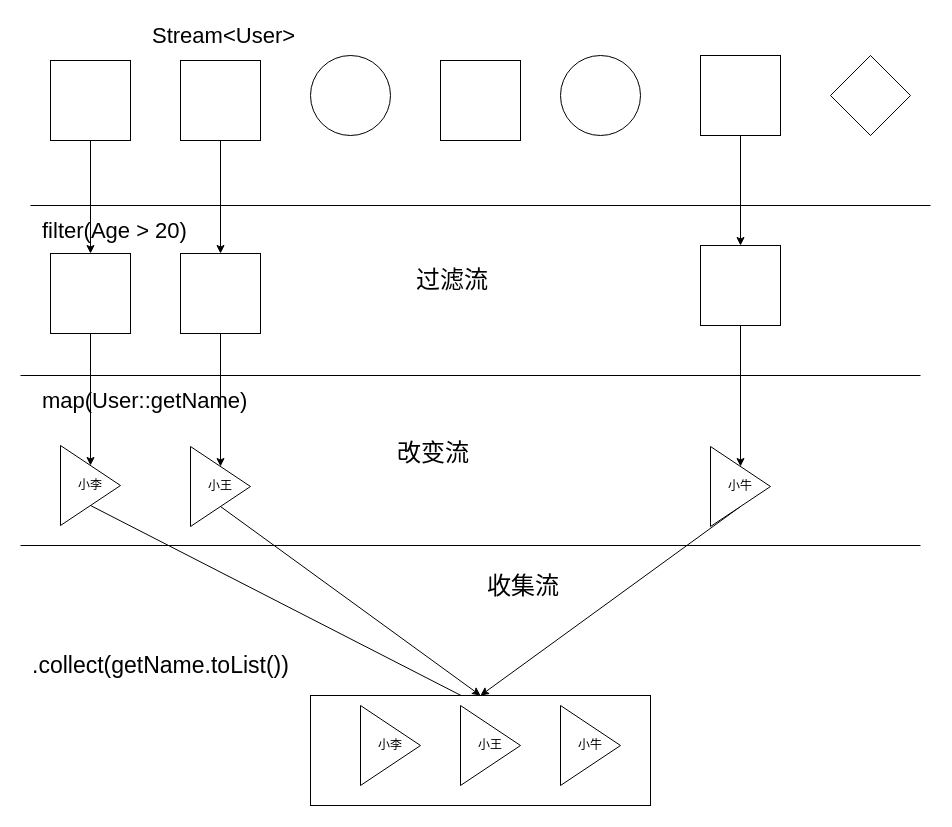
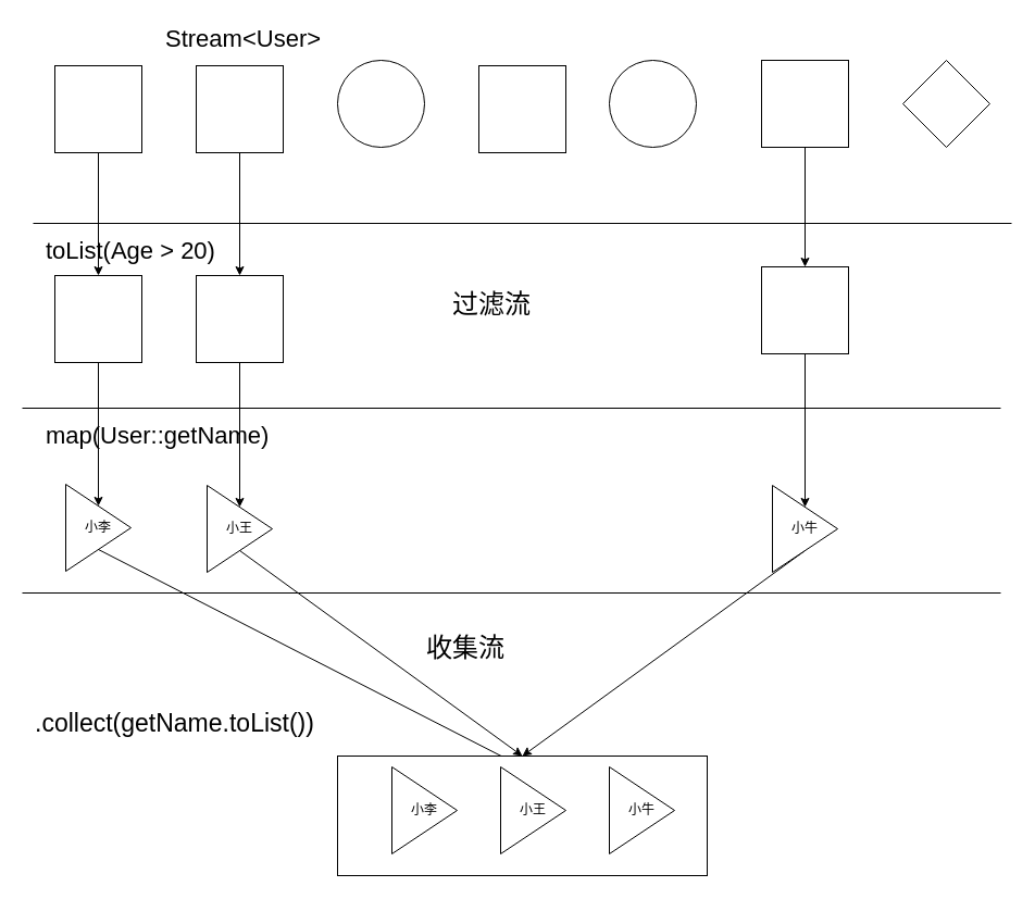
- <mxCell id="14" value="&lt;font style=&quot;font-size: 22px&quot;&gt;filter(Age &amp;gt; 20)&lt;/font&gt;" style="text;html=1;resizable=0;points=[];autosize=1;align=left;verticalAlign=top;spacingTop=-4;" vertex="1" parent="1"><mxGeometry x="40" y="215" width="160" height="20" as="geometry" /></mxCell>
+ <mxCell id="14" value="&lt;font style=&quot;font-size: 22px&quot;&gt;toList(Age &amp;gt; 20)&lt;/font&gt;" style="text;html=1;resizable=0;points=[];autosize=1;align=left;verticalAlign=top;spacingTop=-4;" vertex="1" parent="1"><mxGeometry x="40" y="215" width="160" height="20" as="geometry" /></mxCell>
- <mxCell id="36" value="&lt;font style=&quot;font-size: 24px&quot;&gt;改变流&lt;/font&gt;" style="text;html=1;resizable=0;points=[];autosize=1;align=left;verticalAlign=top;spacingTop=-4;" vertex="1" parent="1"><mxGeometry x="395" y="436" width="90" height="20" as="geometry" /></mxCell>
- <mxCell id="37" value="&lt;span style=&quot;font-size: 24px&quot;&gt;收集流&lt;/span&gt;" style="text;html=1;resizable=0;points=[];autosize=1;align=left;verticalAlign=top;spacingTop=-4;" vertex="1" parent="1"><mxGeometry x="485" y="569" width="90" height="20" as="geometry" /></mxCell>
+ <mxCell id="37" value="&lt;span style=&quot;font-size: 24px&quot;&gt;收集流&lt;/span&gt;" style="text;html=1;resizable=0;points=[];autosize=1;align=left;verticalAlign=top;spacingTop=-4;" vertex="1" parent="1"><mxGeometry x="390" y="579" width="90" height="20" as="geometry" /></mxCell>
